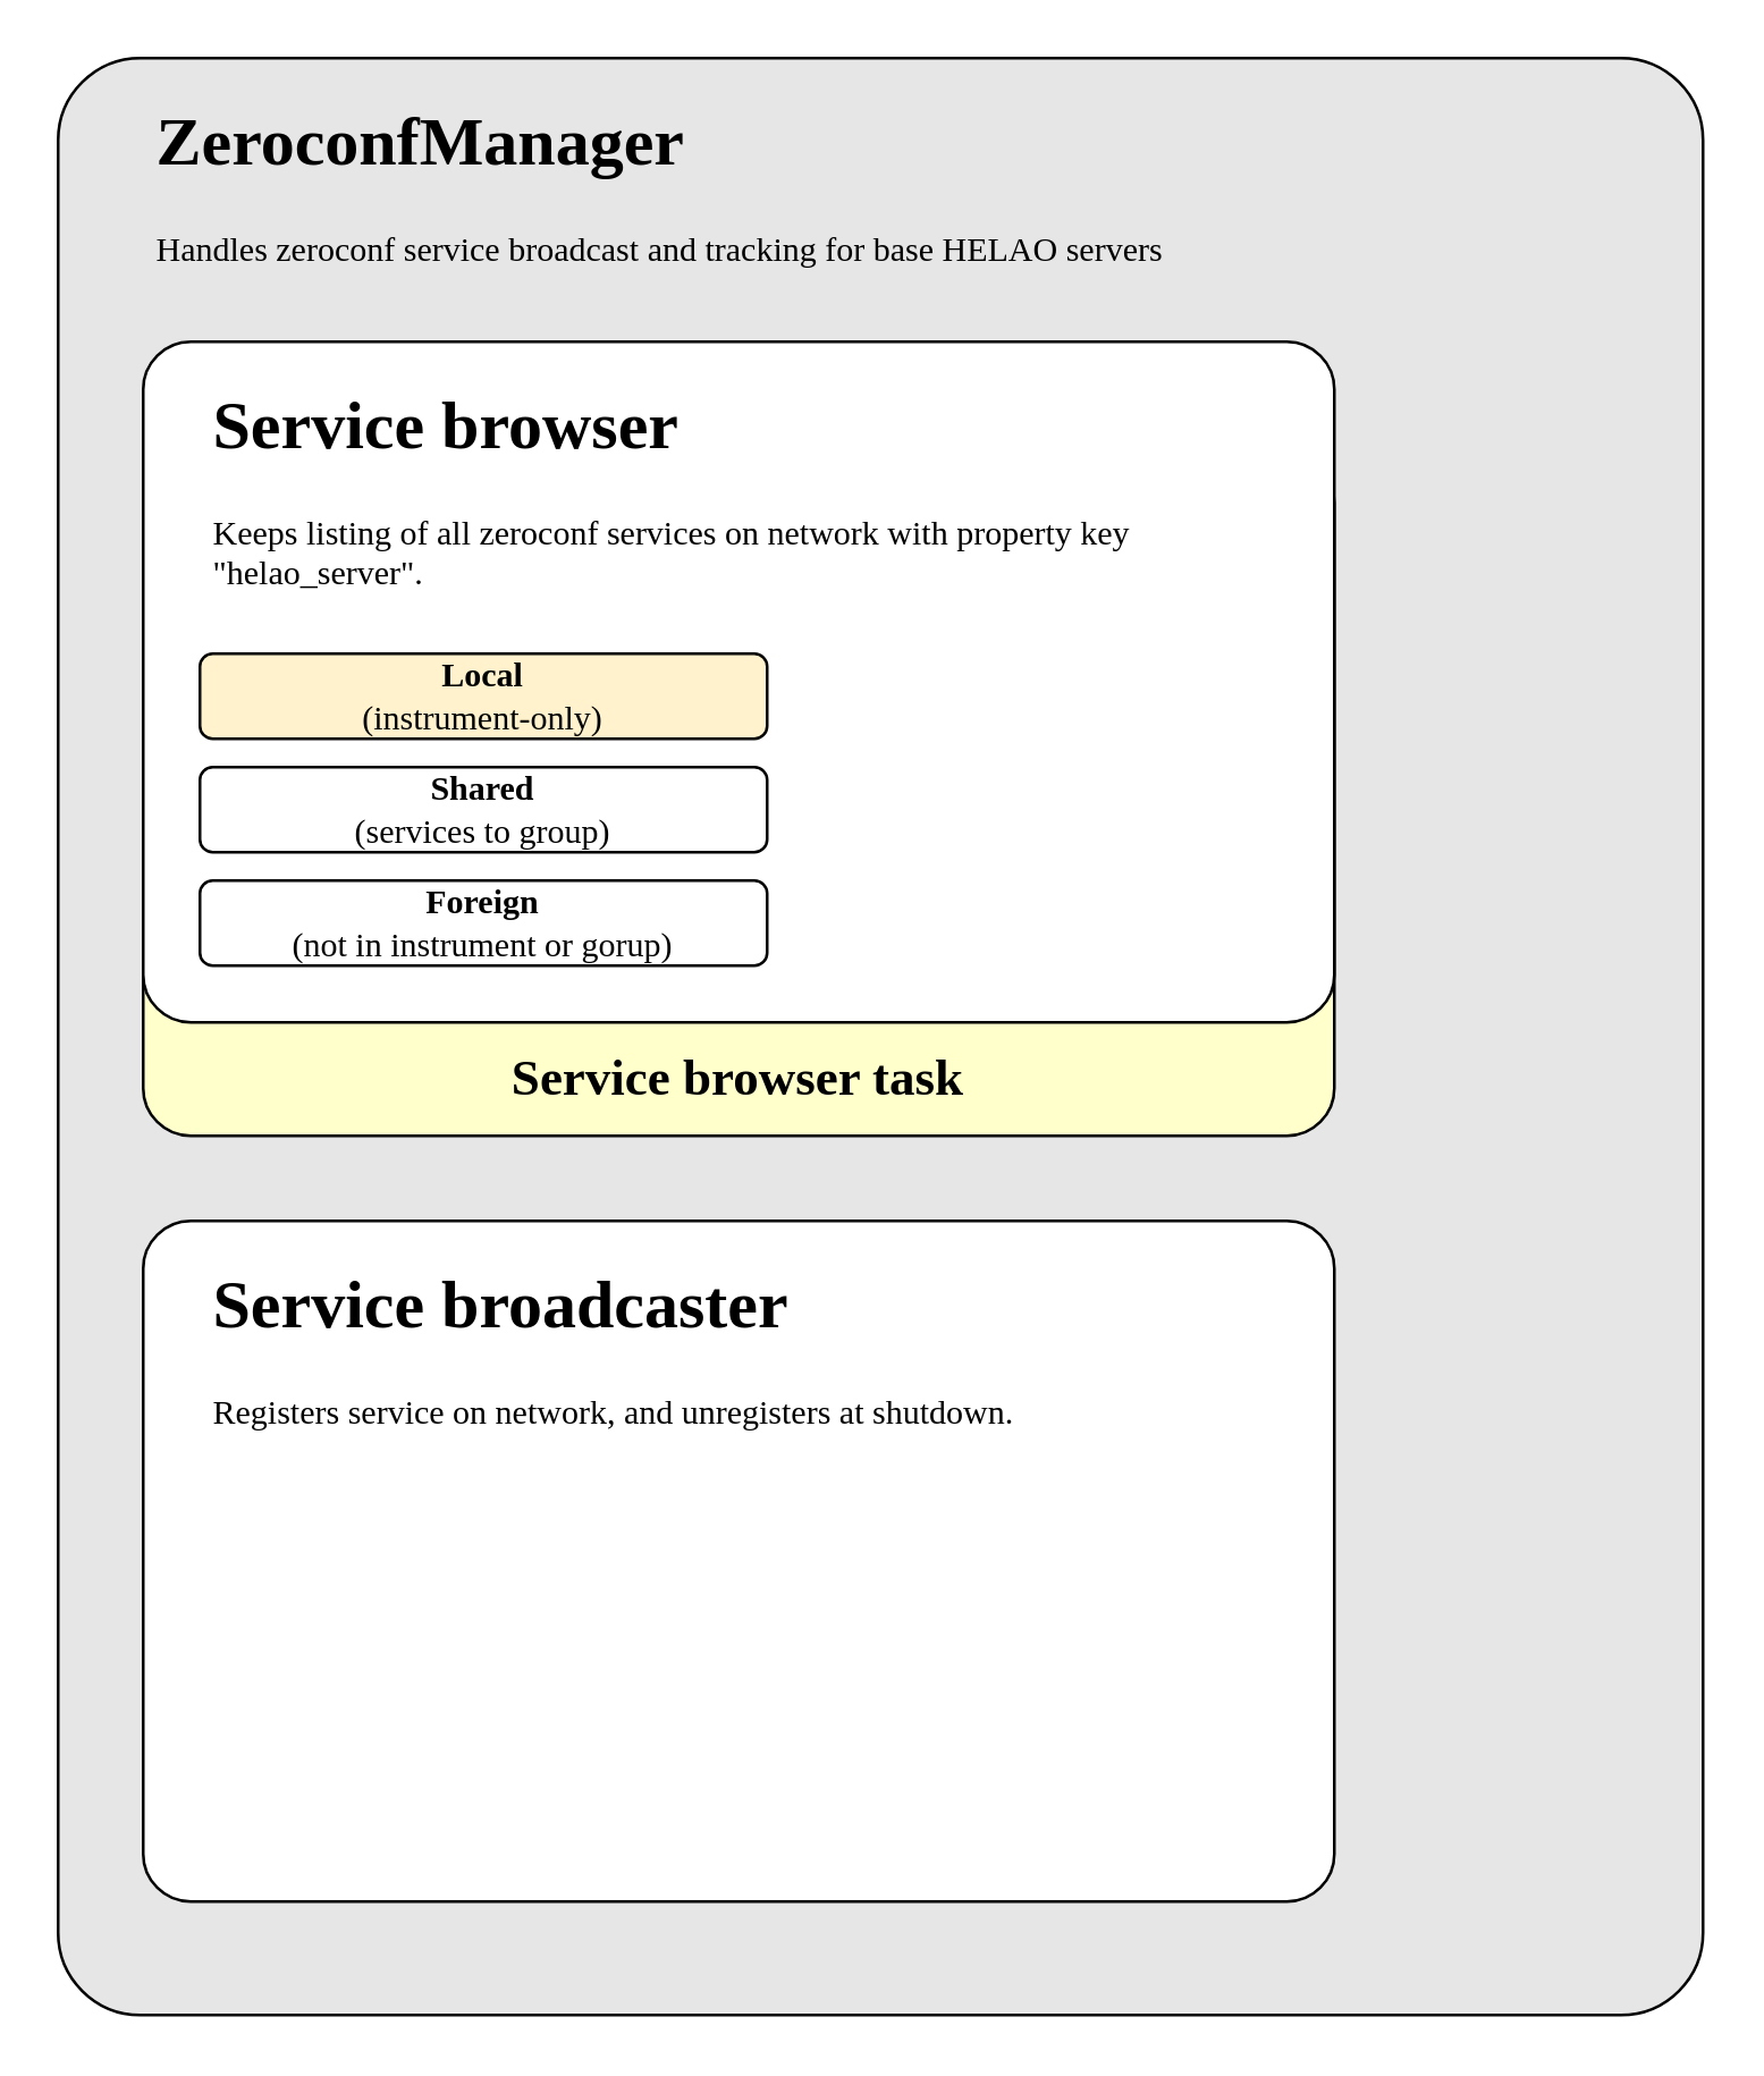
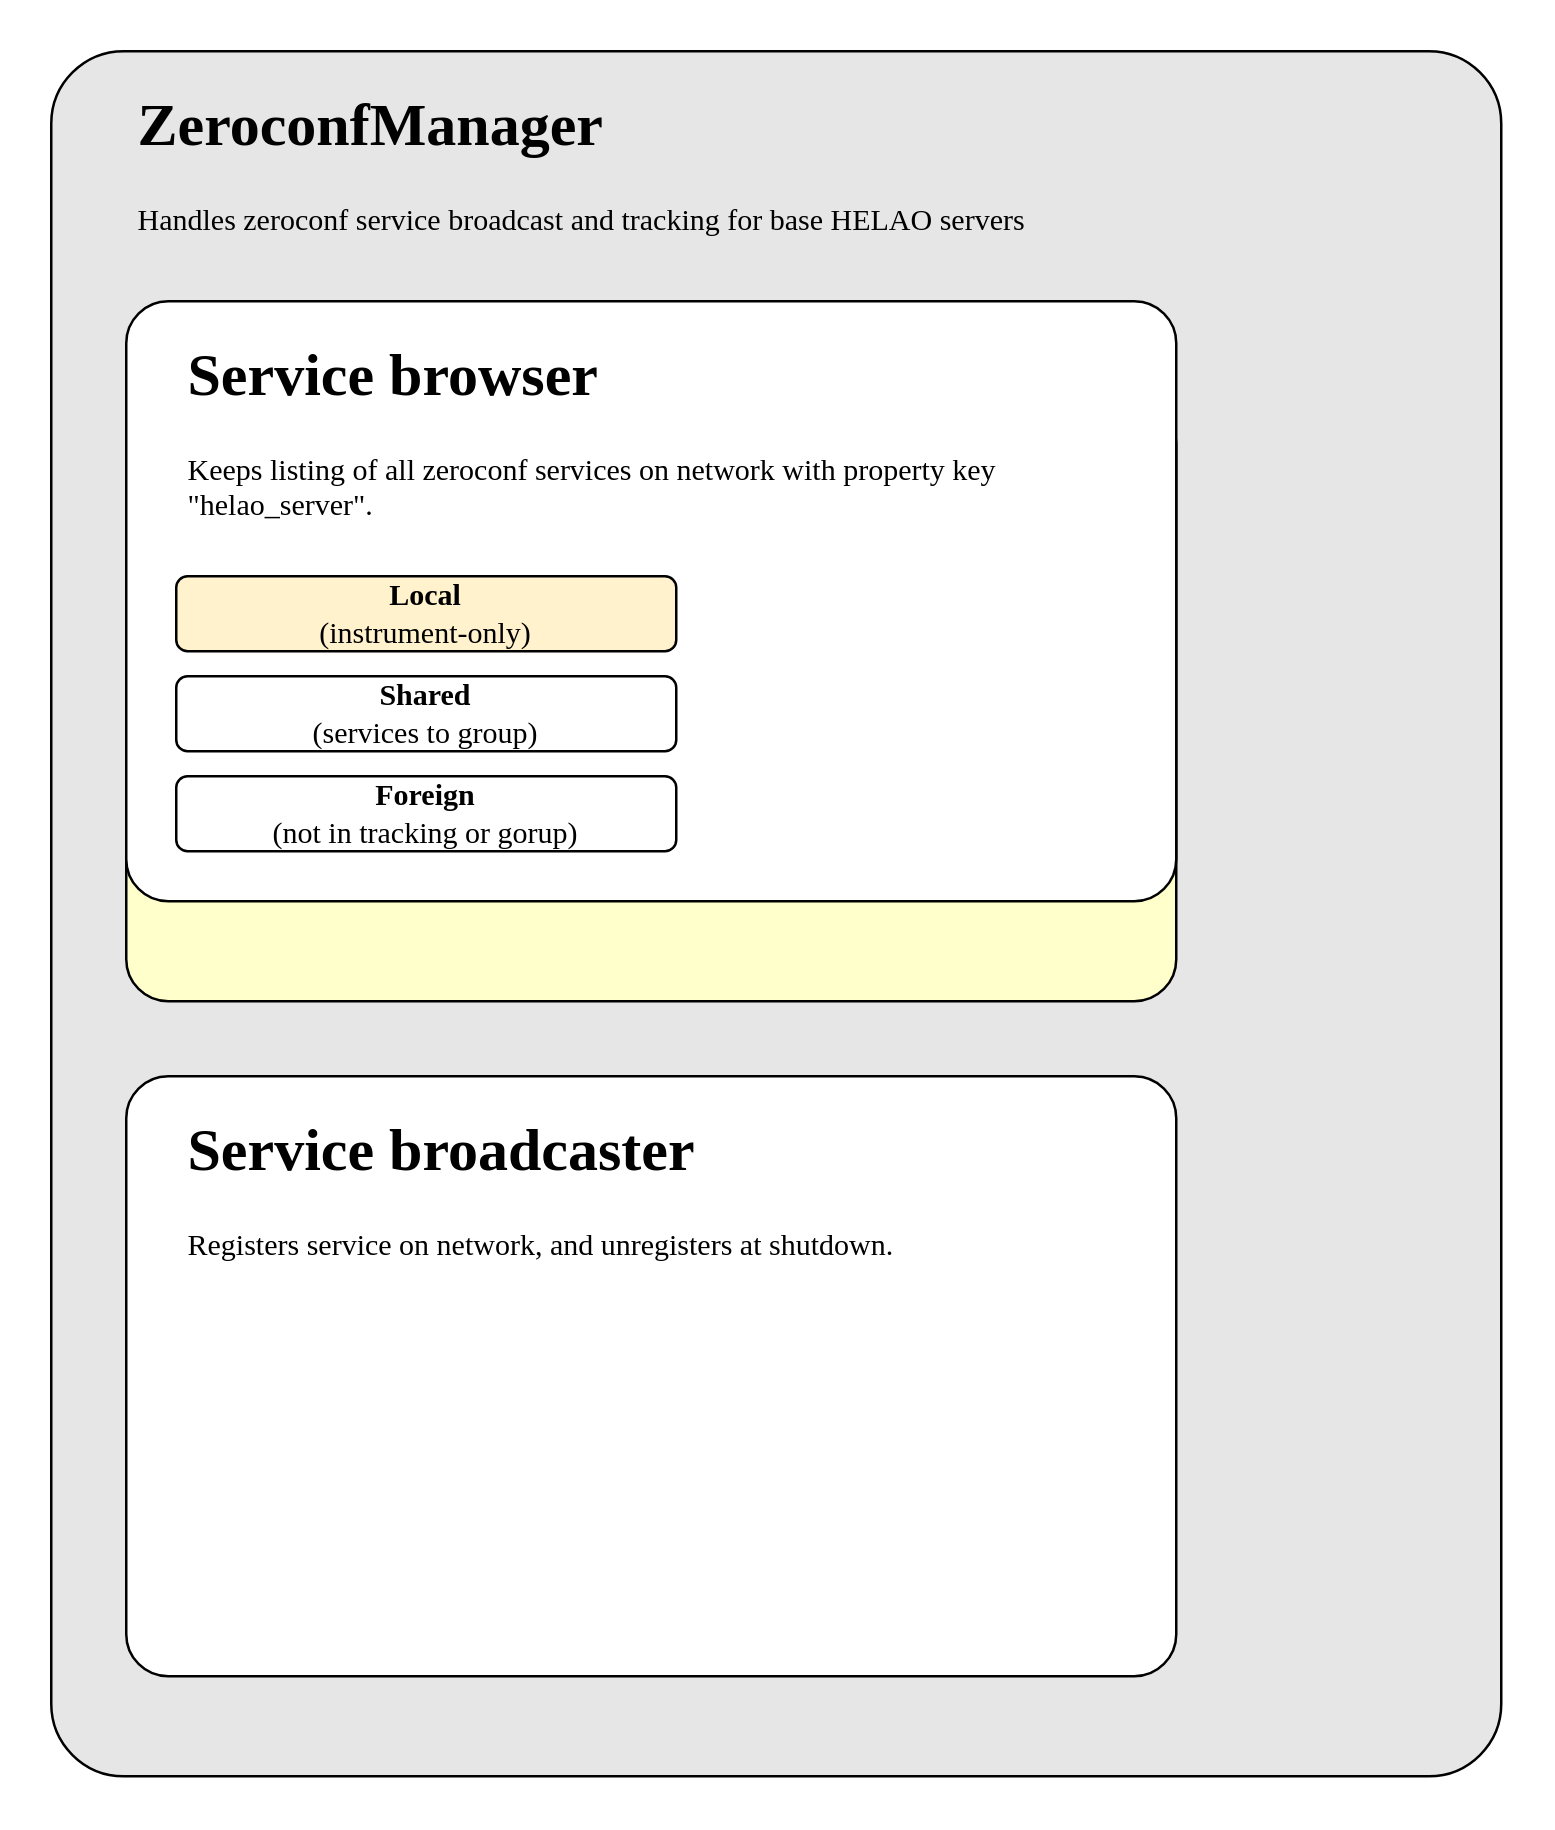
- <mxCell id="9" value="&lt;font data-font-src=&quot;https://fonts.googleapis.com/css?family=Iosevka&quot; face=&quot;Iosevka&quot;&gt;&lt;b&gt;Foreign&lt;/b&gt;&lt;br&gt;(not in instrument or gorup)&lt;/font&gt;" style="rounded=1;whiteSpace=wrap;html=1;" vertex="1" parent="1"><mxGeometry x="70" y="310" width="200" height="30" as="geometry" /></mxCell>
+ <mxCell id="9" value="&lt;font data-font-src=&quot;https://fonts.googleapis.com/css?family=Iosevka&quot; face=&quot;Iosevka&quot;&gt;&lt;b&gt;Foreign&lt;/b&gt;&lt;br&gt;(not in tracking or gorup)&lt;/font&gt;" style="rounded=1;whiteSpace=wrap;html=1;" vertex="1" parent="1"><mxGeometry x="70" y="310" width="200" height="30" as="geometry" /></mxCell>
- <mxCell id="10" value="&lt;b&gt;&lt;font style=&quot;font-size: 18px;&quot;&gt;Service browser task&lt;/font&gt;&lt;/b&gt;" style="text;html=1;strokeColor=none;fillColor=none;align=center;verticalAlign=middle;whiteSpace=wrap;rounded=0;fontFamily=Iosevka;fontSource=https%3A%2F%2Ffonts.googleapis.com%2Fcss%3Ffamily%3DIosevka;" vertex="1" parent="1"><mxGeometry x="70" y="360" width="380" height="40" as="geometry" /></mxCell>
